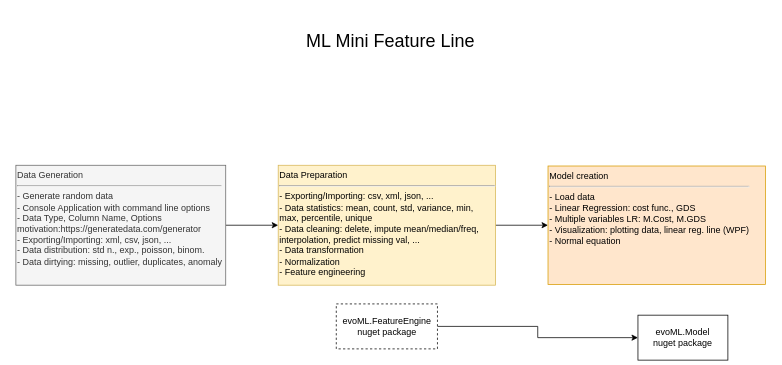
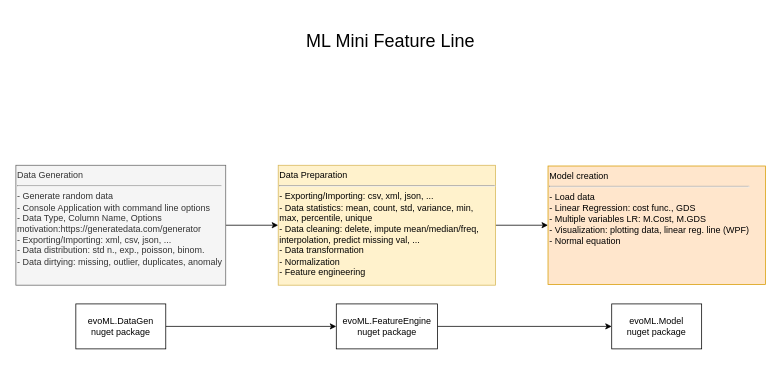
+ <mxCell id="9" value="evoML.DataGen&lt;br&gt;nuget package" style="rounded=0;whiteSpace=wrap;html=1;" vertex="1" parent="1"><mxGeometry x="100" y="405" width="120" height="60" as="geometry" /></mxCell>
+ <mxCell id="8" style="edgeStyle=orthogonalEdgeStyle;rounded=0;orthogonalLoop=1;jettySize=auto;html=1;exitX=1;exitY=0.5;exitDx=0;exitDy=0;entryX=0;entryY=0.5;entryDx=0;entryDy=0;" edge="1" parent="1" source="9" target="11"><mxGeometry relative="1" as="geometry" /></mxCell>
- <mxCell id="11" value="evoML.FeatureEngine&lt;br&gt;nuget package" style="rounded=0;whiteSpace=wrap;html=1;dashed=1;" vertex="1" parent="1"><mxGeometry x="447.5" y="405" width="135" height="60" as="geometry" /></mxCell>
+ <mxCell id="11" value="evoML.FeatureEngine&lt;br&gt;nuget package" style="rounded=0;whiteSpace=wrap;html=1;" vertex="1" parent="1"><mxGeometry x="447.5" y="405" width="135" height="60" as="geometry" /></mxCell>
- <mxCell id="12" value="evoML.Model&lt;br&gt;nuget package" style="rounded=0;whiteSpace=wrap;html=1;" vertex="1" parent="1"><mxGeometry x="850" y="420" width="120" height="60" as="geometry" /></mxCell>
+ <mxCell id="12" value="evoML.Model&lt;br&gt;nuget package" style="rounded=0;whiteSpace=wrap;html=1;" vertex="1" parent="1"><mxGeometry x="815" y="405" width="120" height="60" as="geometry" /></mxCell>
